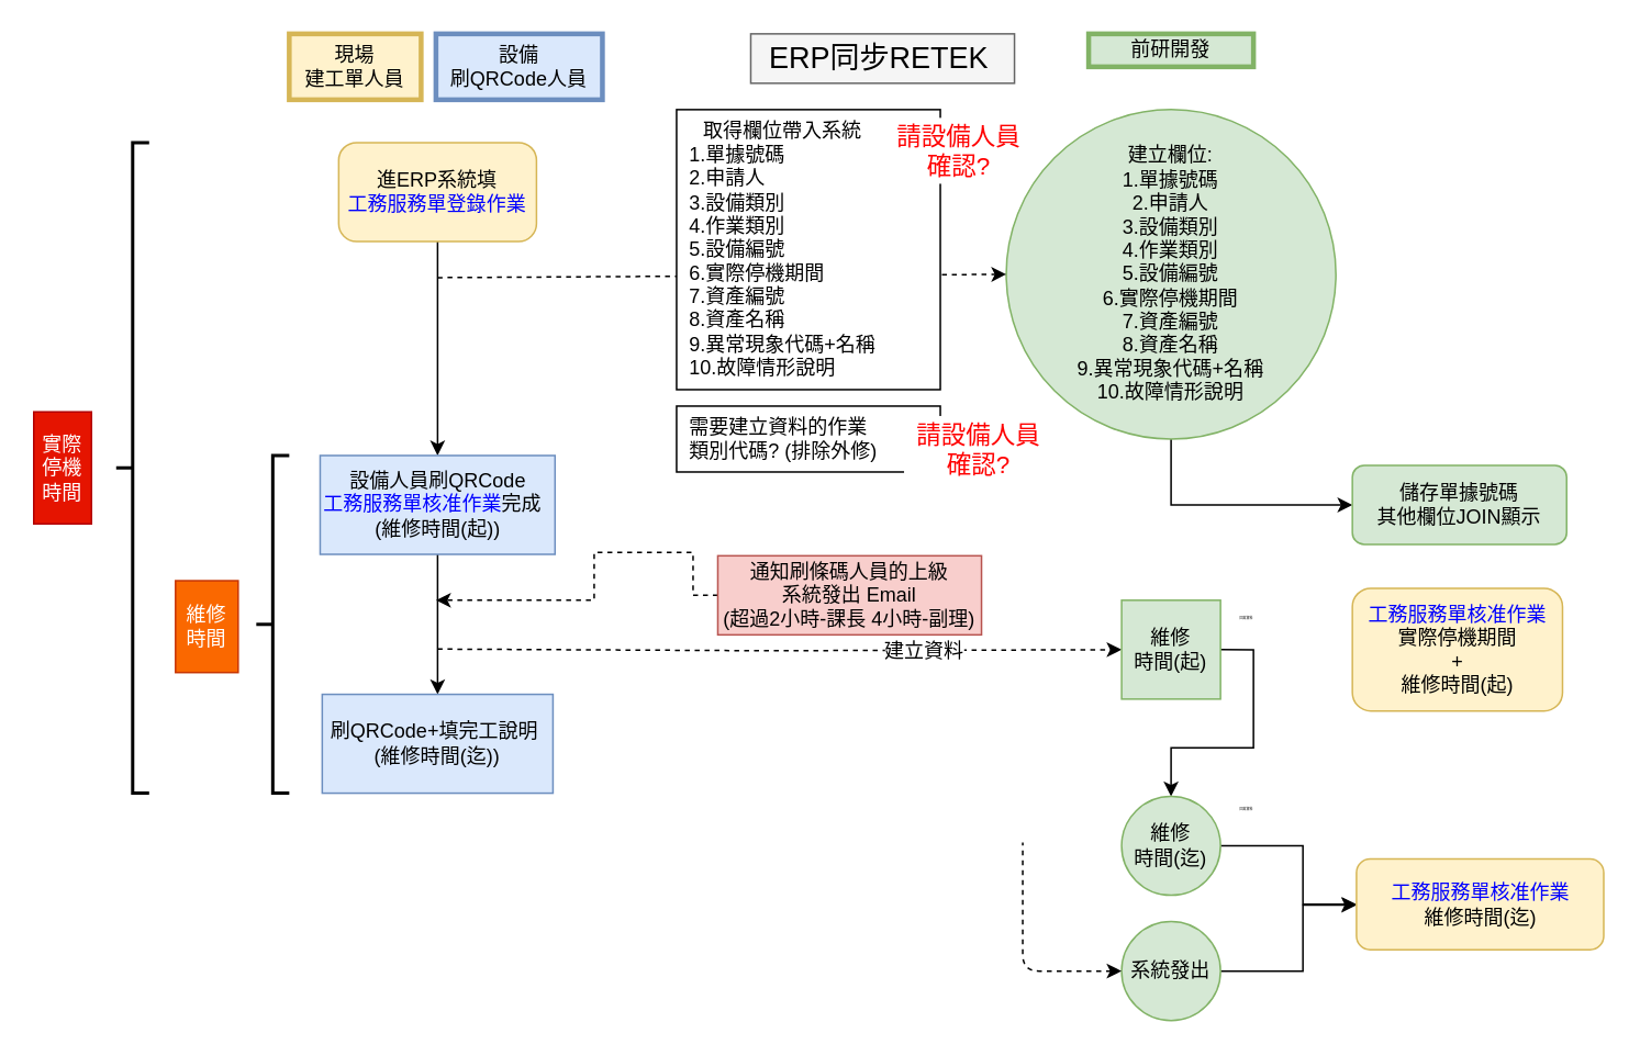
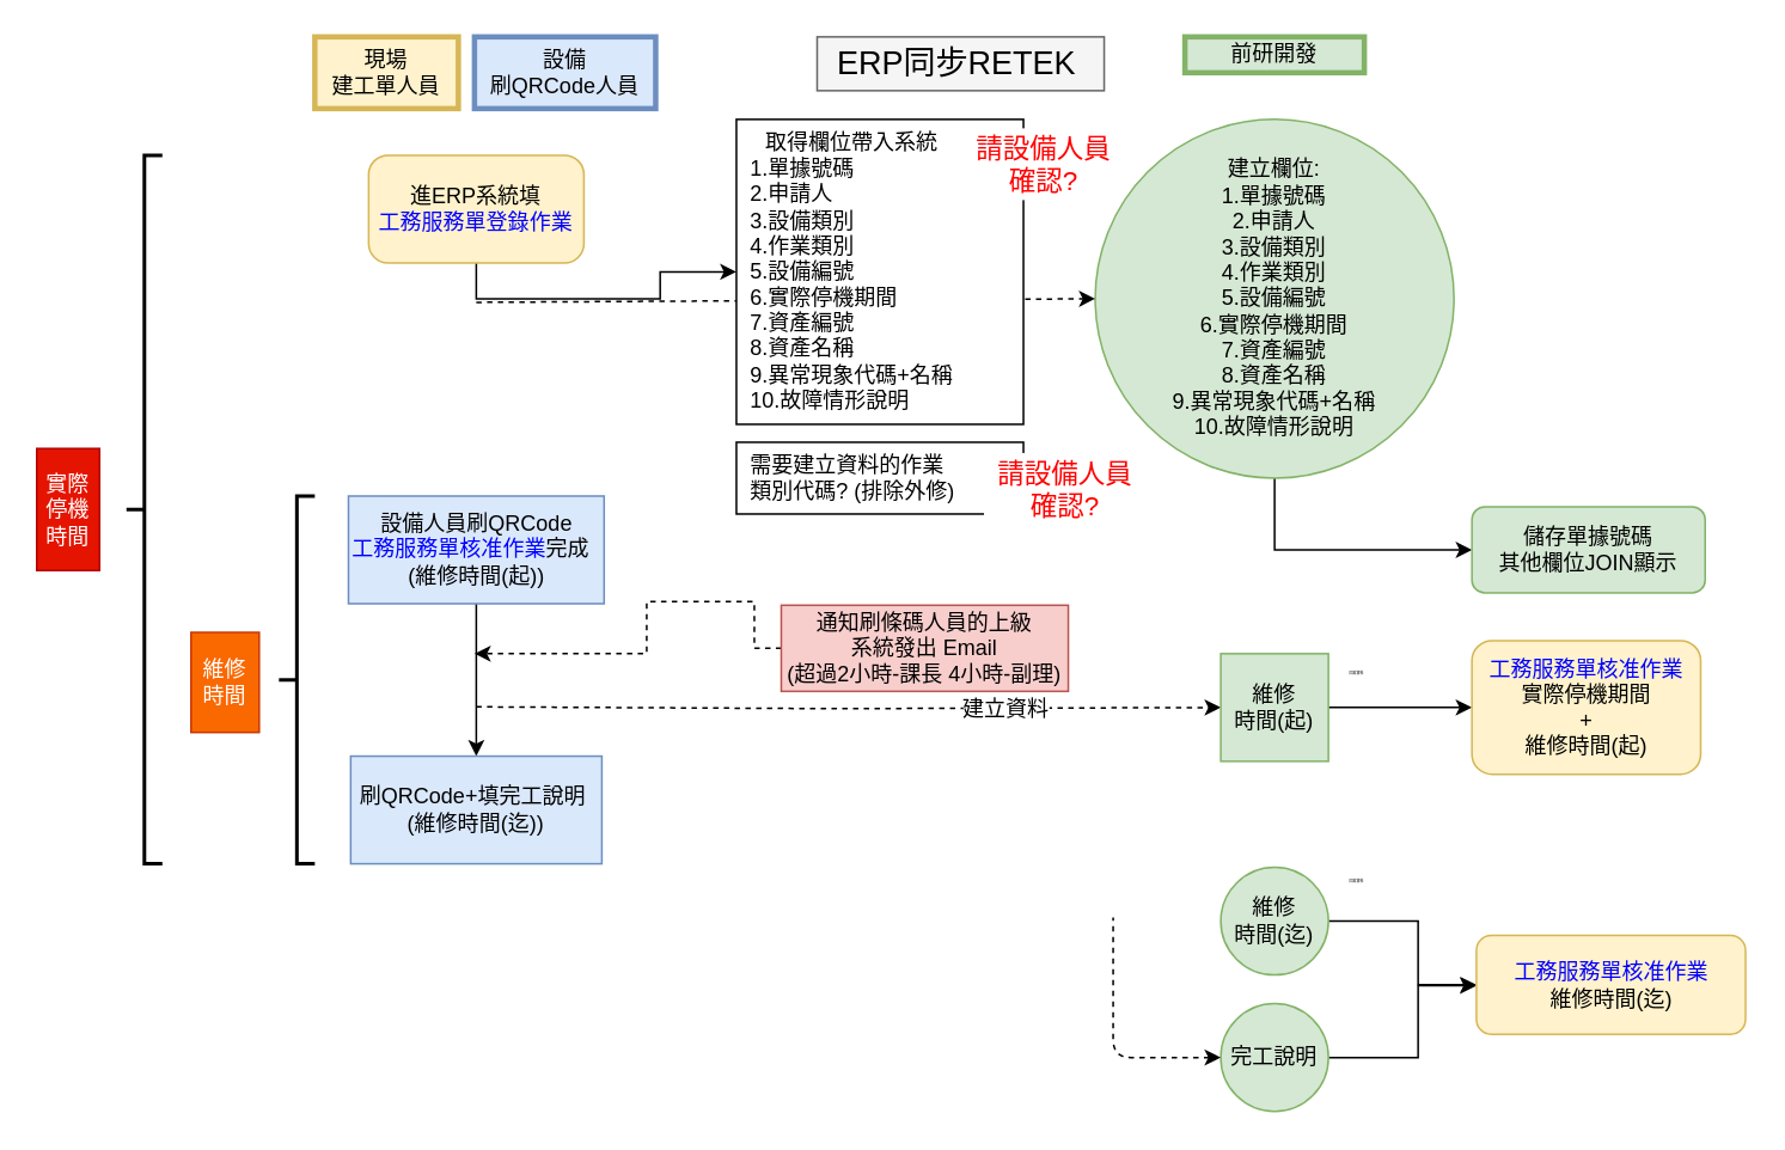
- <mxCell id="2" style="edgeStyle=orthogonalEdgeStyle;rounded=0;orthogonalLoop=1;jettySize=auto;html=1;exitX=0.5;exitY=1;exitDx=0;exitDy=0;entryX=0.5;entryY=0;entryDx=0;entryDy=0;startArrow=none;startFill=0;endArrow=classic;endFill=1;fontSize=18;fontColor=#FF0000;" edge="1" parent="1" source="3" target="15"><mxGeometry relative="1" as="geometry" /></mxCell>
+ <mxCell id="2" style="edgeStyle=orthogonalEdgeStyle;rounded=0;orthogonalLoop=1;jettySize=auto;html=1;exitX=0.5;exitY=1;exitDx=0;exitDy=0;startArrow=none;startFill=0;endArrow=classic;endFill=1;fontSize=18;fontColor=#FF0000;" edge="1" parent="1" source="3" target="28"><mxGeometry relative="1" as="geometry" /></mxCell>
- <mxCell id="18" style="edgeStyle=orthogonalEdgeStyle;rounded=0;orthogonalLoop=1;jettySize=auto;html=1;exitX=1;exitY=0.5;exitDx=0;exitDy=0;startArrow=none;startFill=0;endArrow=classic;endFill=1;fontSize=18;fontColor=#FF0000;" edge="1" parent="1" source="19" target="25"><mxGeometry relative="1" as="geometry" /></mxCell>
+ <mxCell id="18" style="edgeStyle=orthogonalEdgeStyle;rounded=0;orthogonalLoop=1;jettySize=auto;html=1;exitX=1;exitY=0.5;exitDx=0;exitDy=0;entryX=0;entryY=0.5;entryDx=0;entryDy=0;startArrow=none;startFill=0;endArrow=classic;endFill=1;fontSize=18;fontColor=#FF0000;" edge="1" parent="1" source="19" target="34"><mxGeometry relative="1" as="geometry" /></mxCell>
- <mxCell id="27" value="系統發出" style="ellipse;whiteSpace=wrap;html=1;rounded=0;shadow=0;glass=0;comic=0;fillColor=#d5e8d4;strokeColor=#82b366;" vertex="1" parent="1"><mxGeometry x="680" y="559" width="60" height="60" as="geometry" /></mxCell>
+ <mxCell id="27" value="完工說明" style="ellipse;whiteSpace=wrap;html=1;rounded=0;shadow=0;glass=0;comic=0;fillColor=#d5e8d4;strokeColor=#82b366;" vertex="1" parent="1"><mxGeometry x="680" y="559" width="60" height="60" as="geometry" /></mxCell>
